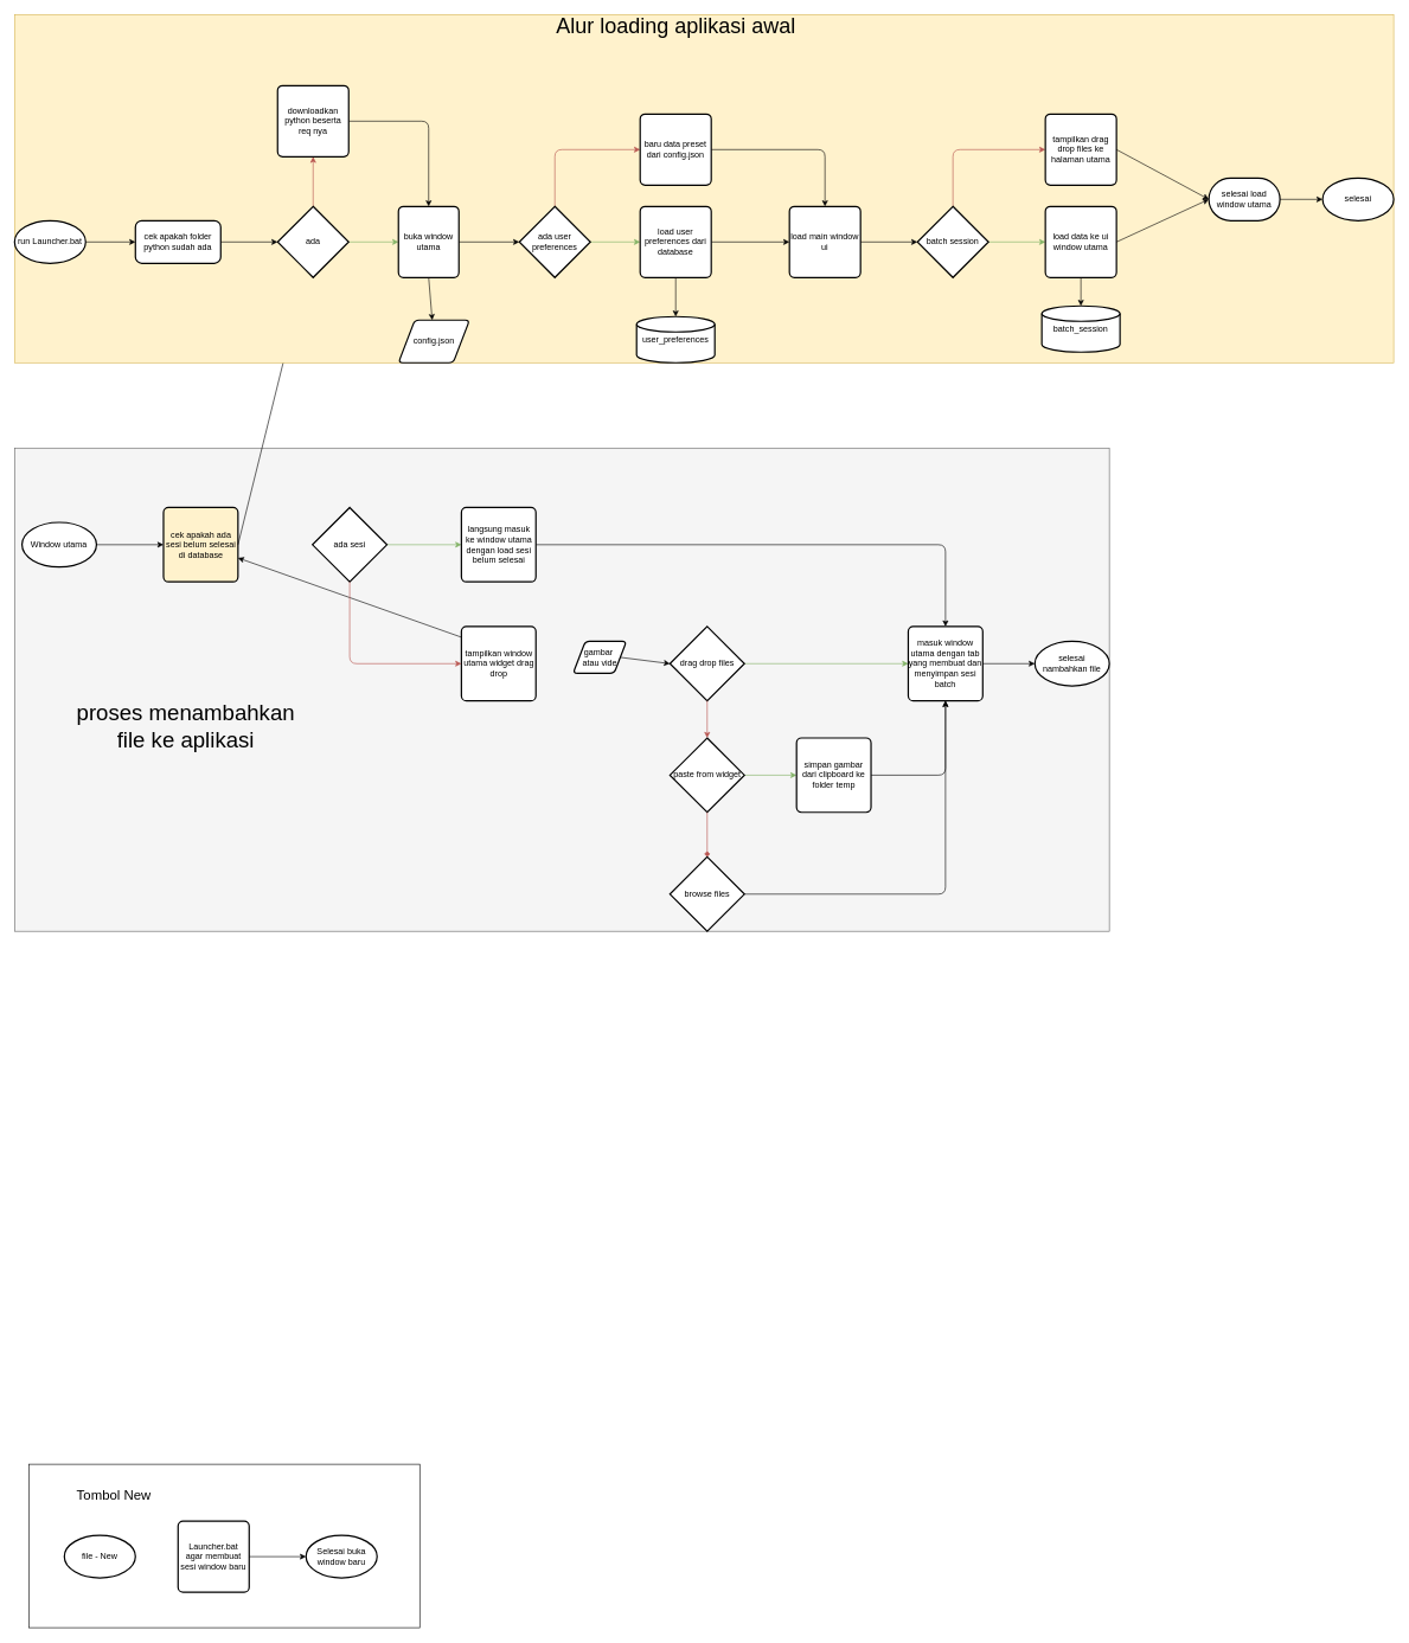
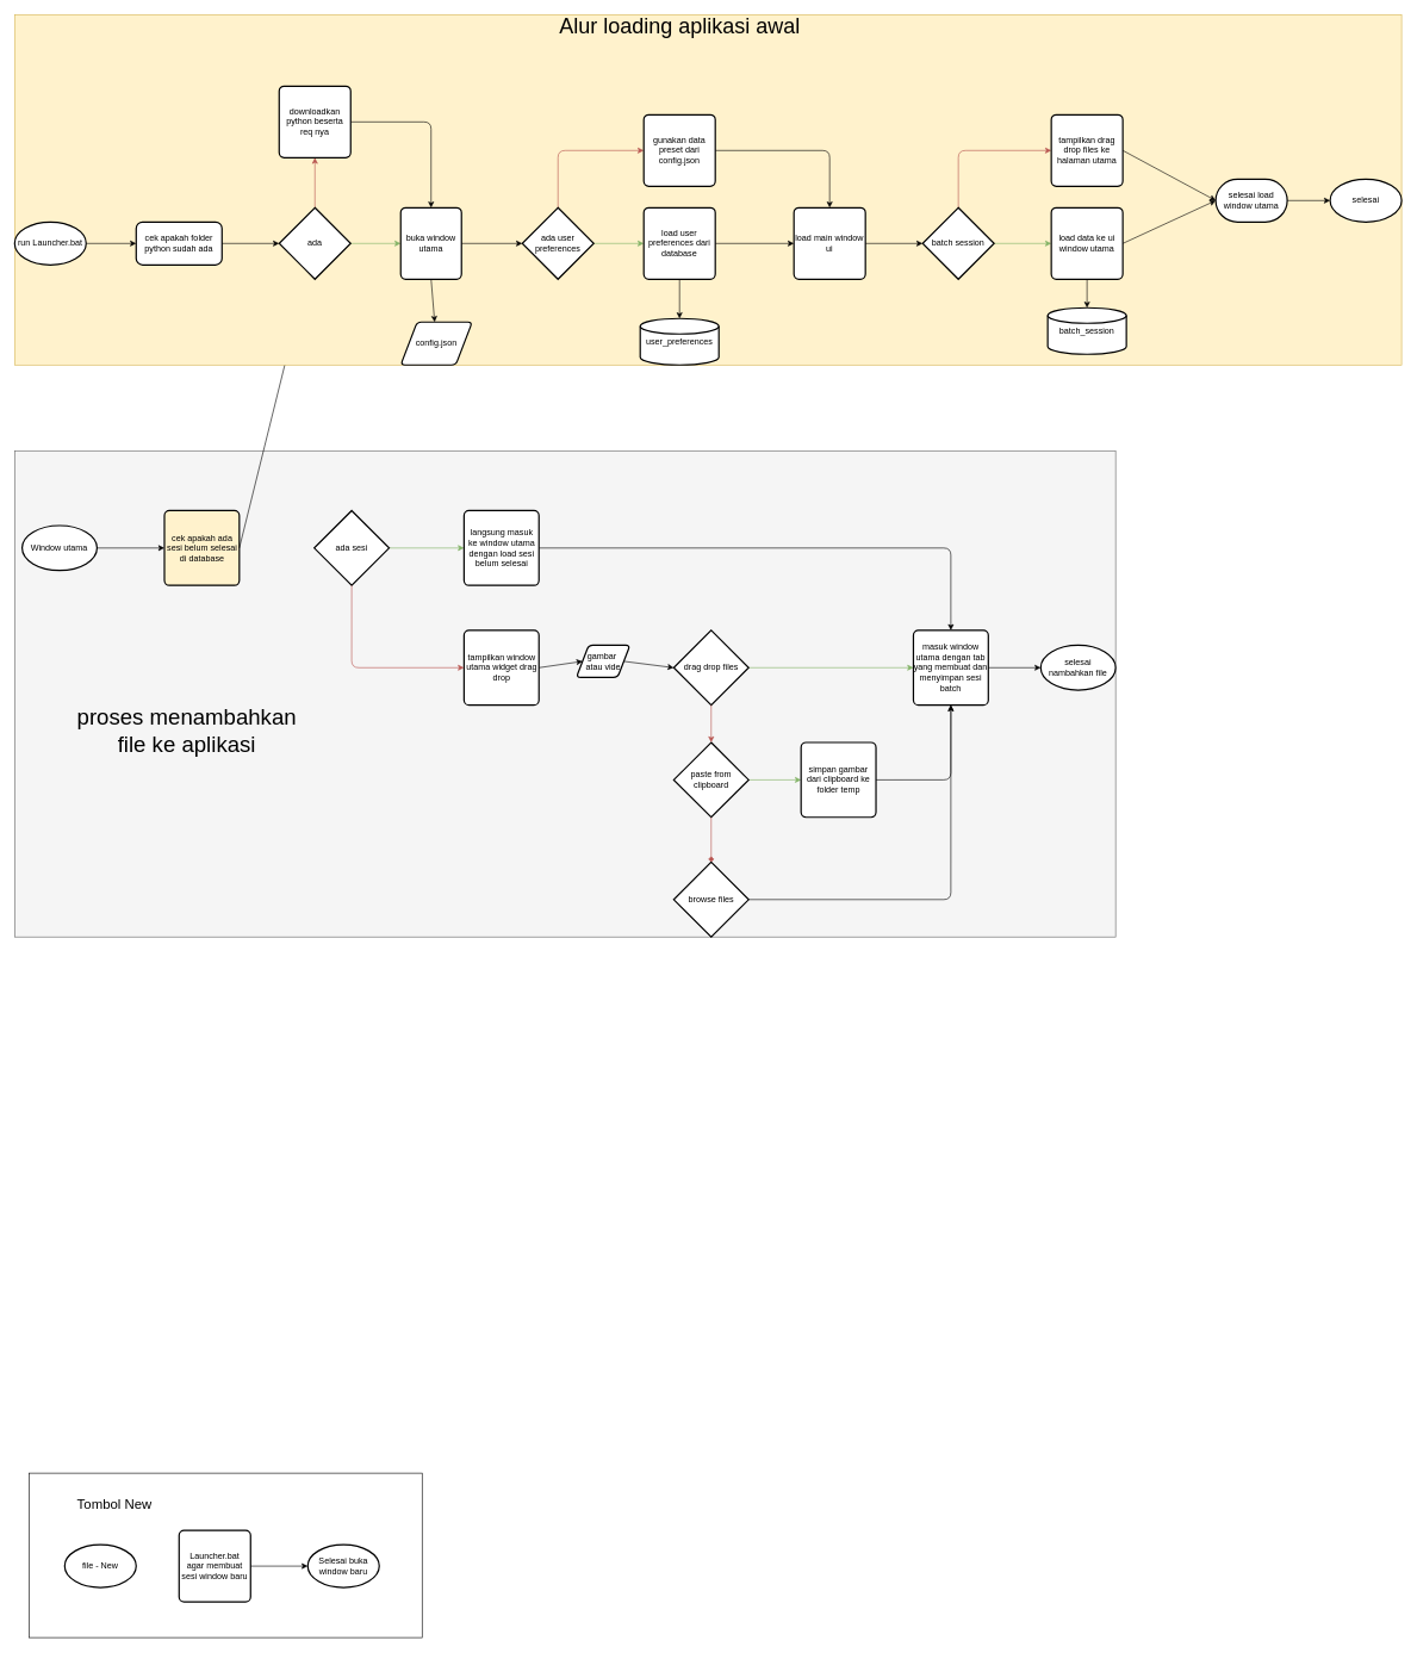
- <mxCell id="59" value="baru data preset dari config.json" style="rounded=1;whiteSpace=wrap;html=1;absoluteArcSize=1;arcSize=14;strokeWidth=2;" vertex="1" parent="37"><mxGeometry x="880" y="140" width="100" height="100" as="geometry" /></mxCell>
+ <mxCell id="59" value="gunakan data preset dari config.json" style="rounded=1;whiteSpace=wrap;html=1;absoluteArcSize=1;arcSize=14;strokeWidth=2;" vertex="1" parent="37"><mxGeometry x="880" y="140" width="100" height="100" as="geometry" /></mxCell>
- <mxCell id="18" style="edgeStyle=none;html=1;exitX=1;exitY=0.5;exitDx=0;exitDy=0;" edge="1" parent="9" source="19" target="12"><mxGeometry relative="1" as="geometry" /></mxCell>
+ <mxCell id="18" style="edgeStyle=none;html=1;exitX=1;exitY=0.5;exitDx=0;exitDy=0;entryX=0;entryY=0.5;entryDx=0;entryDy=0;" edge="1" parent="9" source="19" target="29"><mxGeometry relative="1" as="geometry" /></mxCell>
- <mxCell id="24" value="paste from widget" style="strokeWidth=2;html=1;shape=mxgraph.flowchart.decision;whiteSpace=wrap;" vertex="1" parent="9"><mxGeometry x="921.905" y="408" width="104.762" height="104.615" as="geometry" /></mxCell>
+ <mxCell id="24" value="paste from clipboard" style="strokeWidth=2;html=1;shape=mxgraph.flowchart.decision;whiteSpace=wrap;" vertex="1" parent="9"><mxGeometry x="921.905" y="408" width="104.762" height="104.615" as="geometry" /></mxCell>
